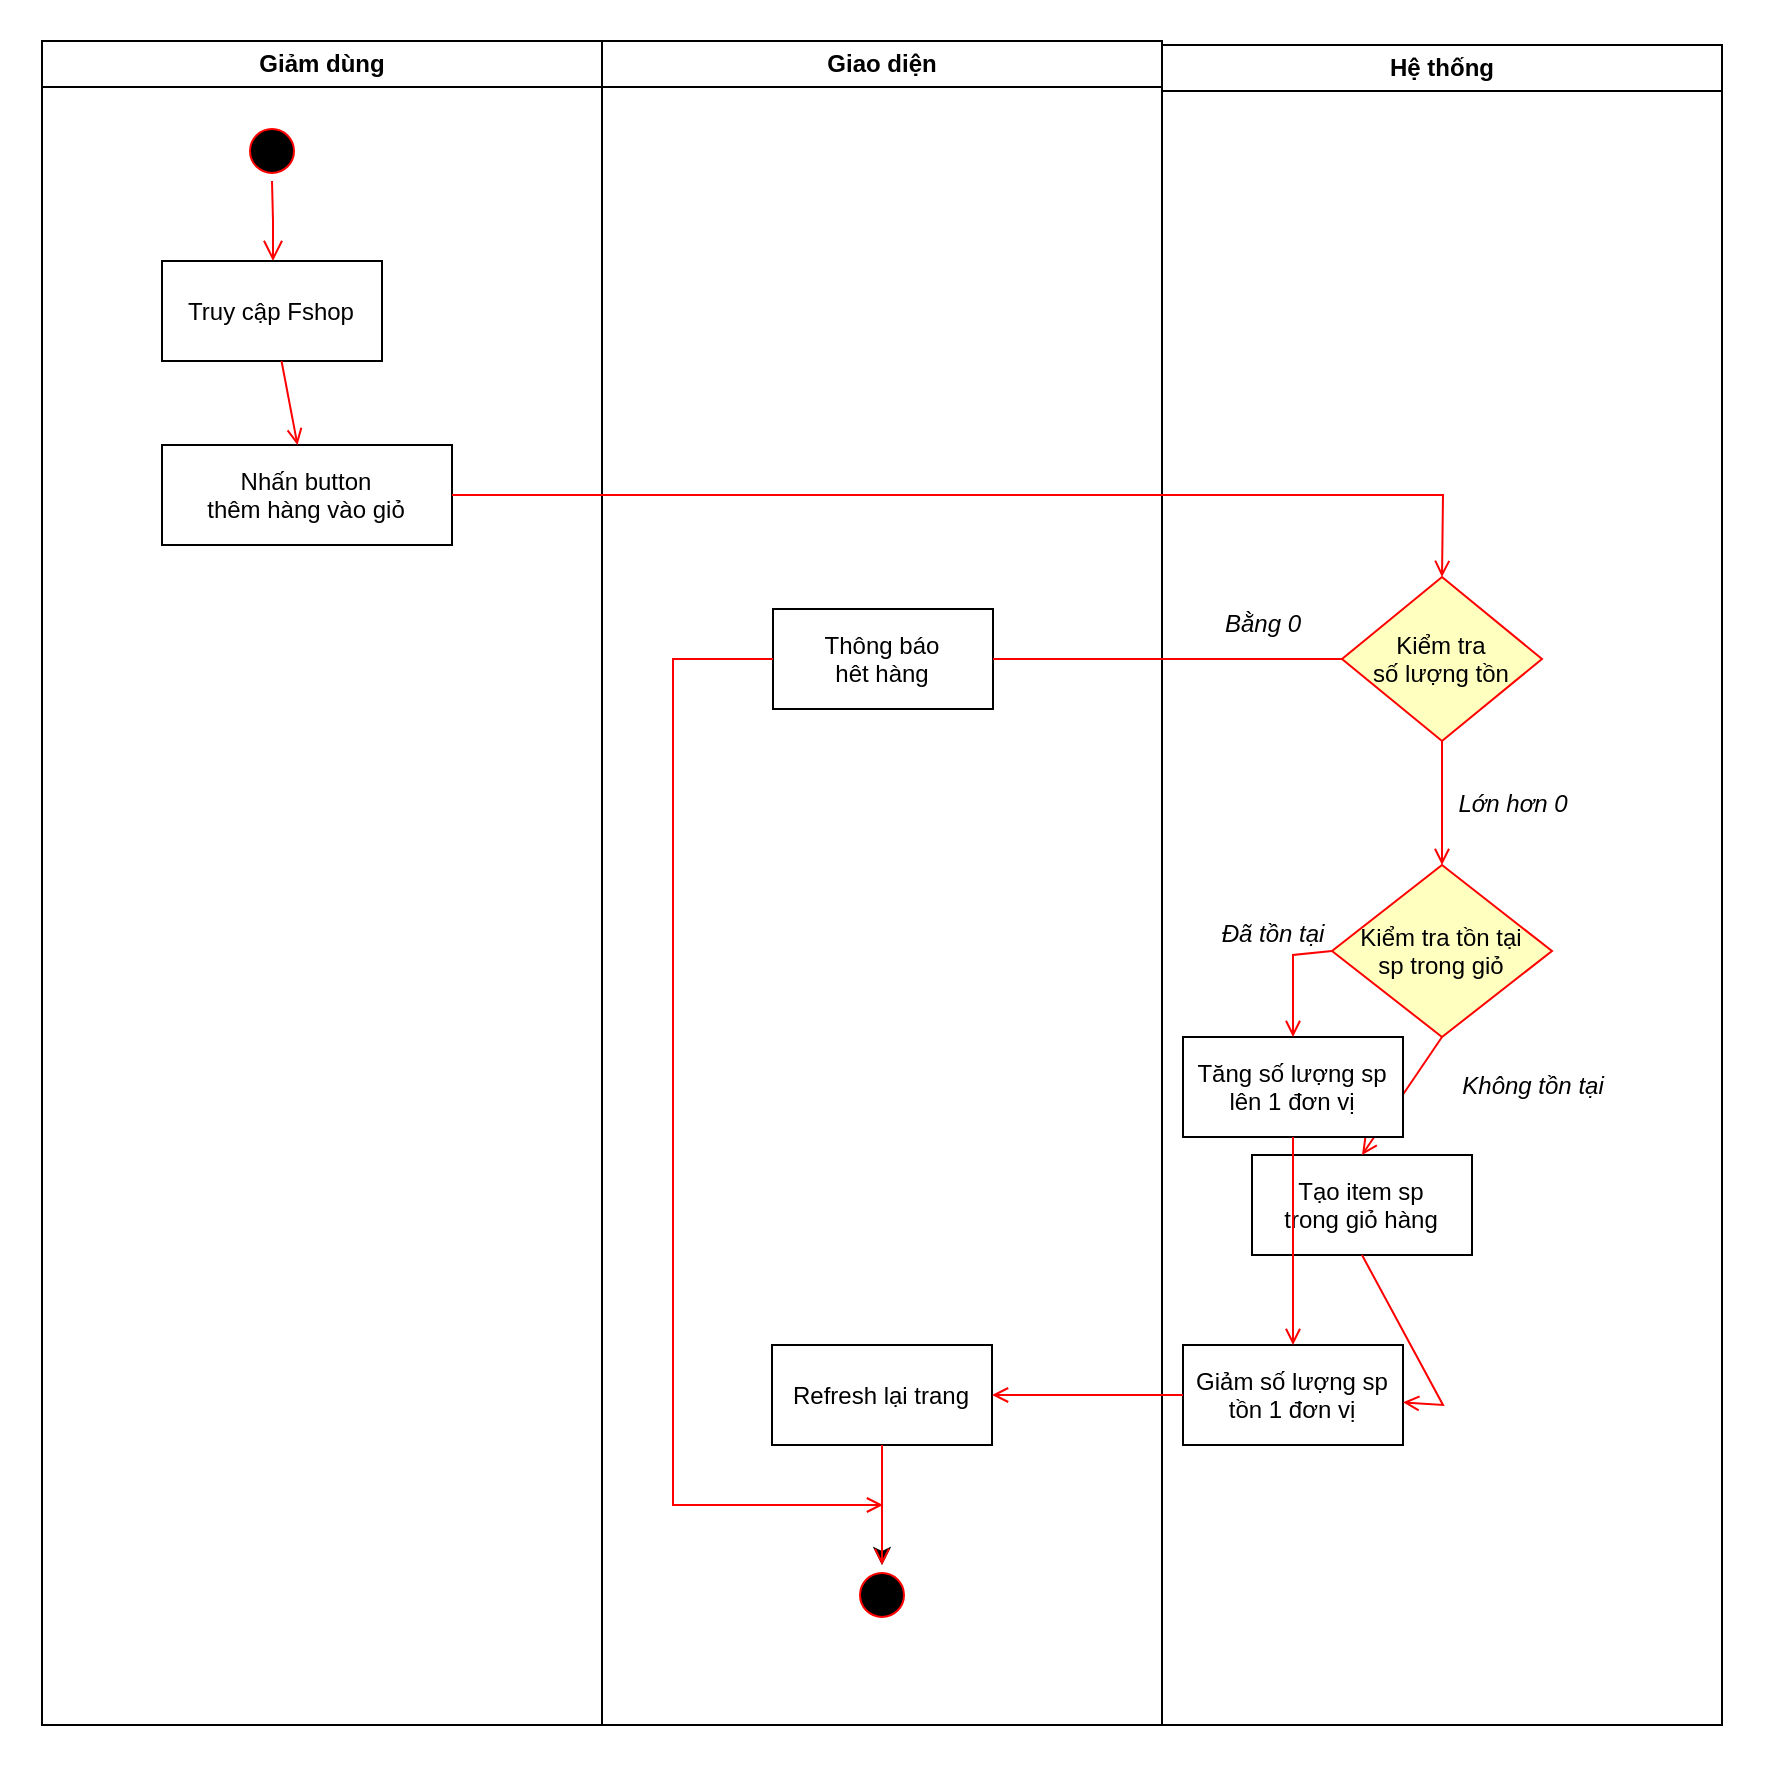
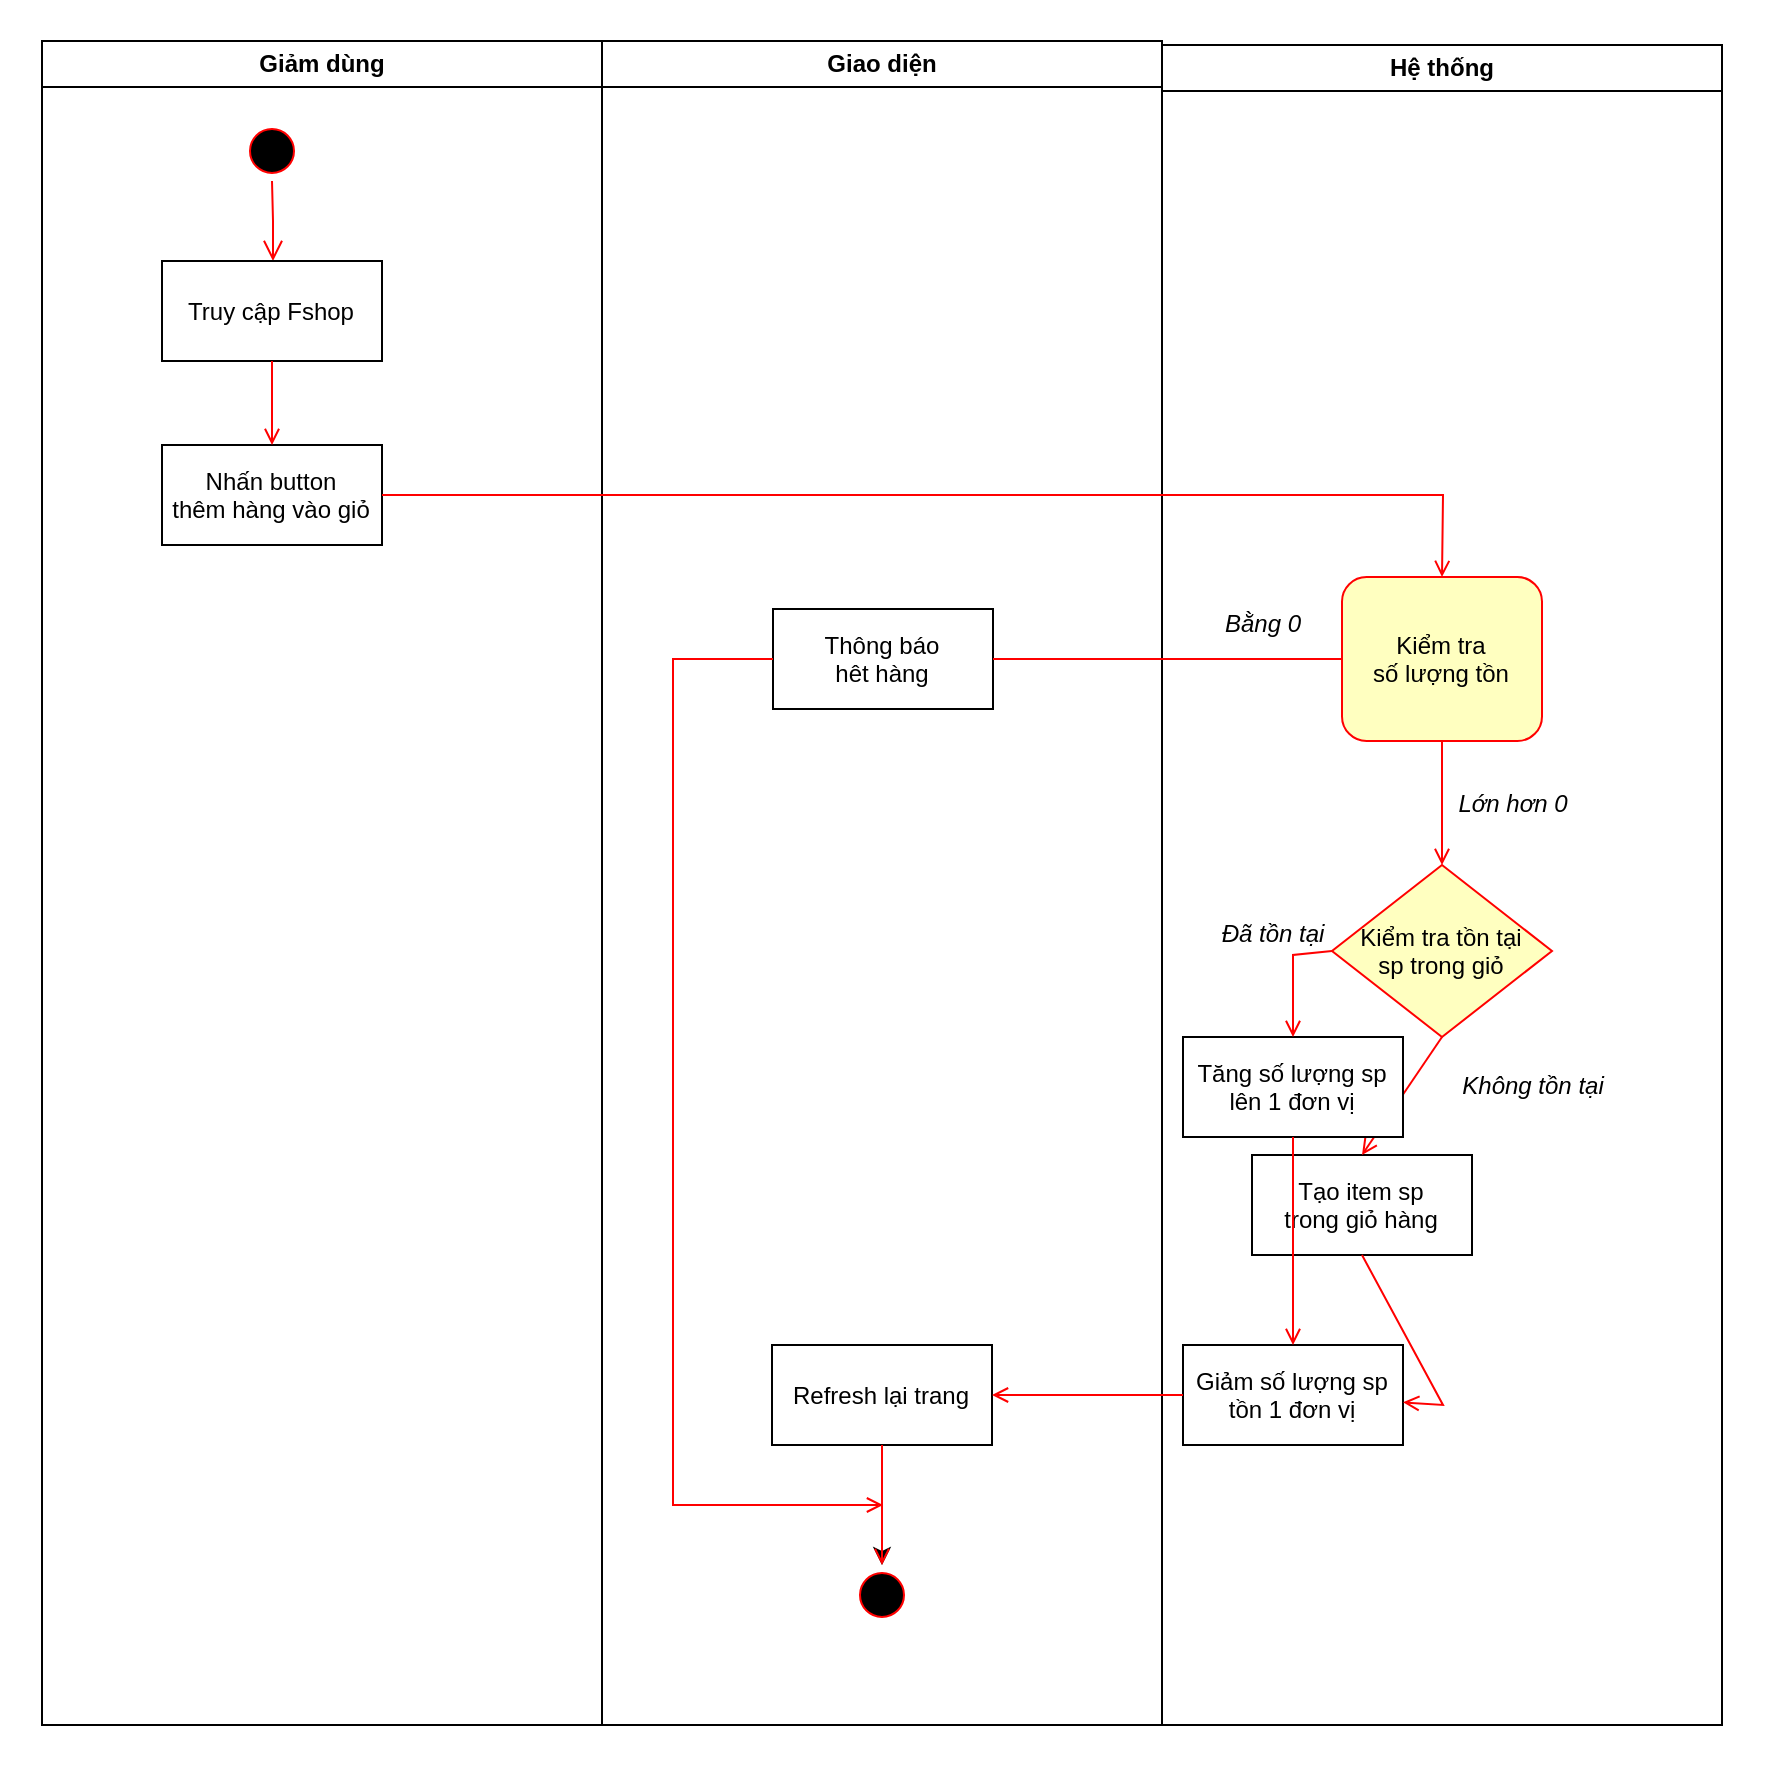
- <mxCell id="6" value="Nhấn button&#10;thêm hàng vào giỏ" style="" parent="2" vertex="1"><mxGeometry x="60" y="202" width="145" height="50" as="geometry" /></mxCell>
+ <mxCell id="6" value="Nhấn button&#10;thêm hàng vào giỏ" style="" parent="2" vertex="1"><mxGeometry x="60" y="202" width="110" height="50" as="geometry" /></mxCell>
- <mxCell id="17" value="Kiểm tra&#10;số lượng tồn" style="rhombus;fillColor=#ffffc0;strokeColor=#ff0000;" parent="15" vertex="1"><mxGeometry x="90" y="266" width="100" height="82" as="geometry" /></mxCell>
+ <mxCell id="17" value="Kiểm tra&#10;số lượng tồn" style="fillColor=#ffffc0;strokeColor=#ff0000;rounded=1;" parent="15" vertex="1"><mxGeometry x="90" y="266" width="100" height="82" as="geometry" /></mxCell>
